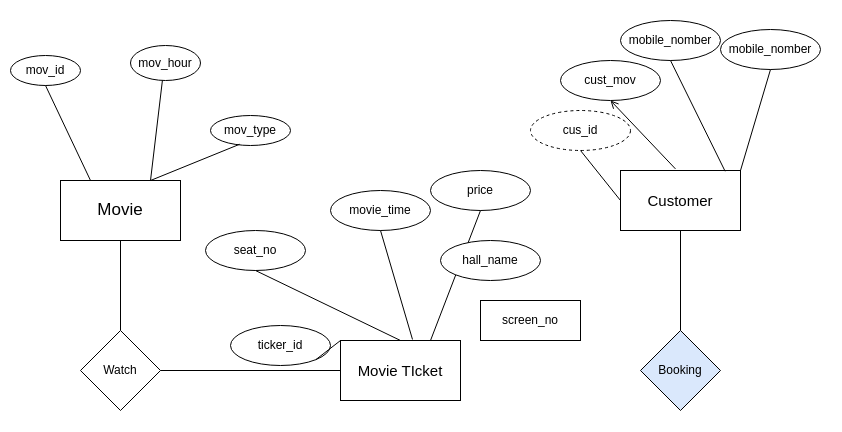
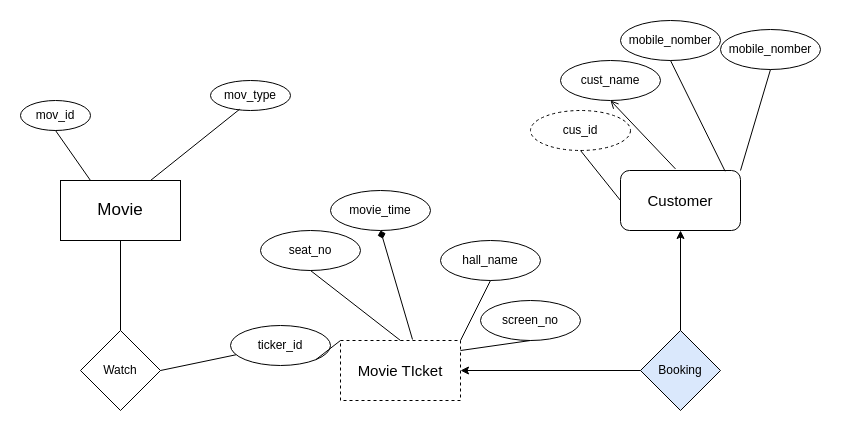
- <mxCell id="17" value="mov_hour" style="ellipse;whiteSpace=wrap;html=1;" parent="1" vertex="1"><mxGeometry x="130" y="45" width="70" height="35" as="geometry" /></mxCell>
- <mxCell id="18" value="mov_id" style="ellipse;whiteSpace=wrap;html=1;" parent="1" vertex="1"><mxGeometry x="10" y="55" width="70" height="30" as="geometry" /></mxCell>
+ <mxCell id="18" value="mov_id" style="ellipse;whiteSpace=wrap;html=1;" parent="1" vertex="1"><mxGeometry x="20" y="100" width="70" height="30" as="geometry" /></mxCell>
- <mxCell id="12" value="cust_mov" style="ellipse;whiteSpace=wrap;html=1;" parent="1" vertex="1"><mxGeometry x="560" y="60" width="100" height="40" as="geometry" /></mxCell>
+ <mxCell id="12" value="cust_name" style="ellipse;whiteSpace=wrap;html=1;" parent="1" vertex="1"><mxGeometry x="560" y="60" width="100" height="40" as="geometry" /></mxCell>
- <mxCell id="24" value="" style="endArrow=none;html=1;rounded=0;entryX=0.456;entryY=0.997;entryDx=0;entryDy=0;exitX=0.75;exitY=0;exitDx=0;exitDy=0;entryPerimeter=0;" parent="1" source="3" target="17" edge="1"><mxGeometry width="50" height="50" relative="1" as="geometry"><mxPoint x="460" y="440" as="sourcePoint" /><mxPoint x="510" y="390" as="targetPoint" /></mxGeometry></mxCell>
- <mxCell id="27" value="mov_type" style="ellipse;whiteSpace=wrap;html=1;" parent="1" vertex="1"><mxGeometry x="210" y="115" width="80" height="30" as="geometry" /></mxCell>
+ <mxCell id="27" value="mov_type" style="ellipse;whiteSpace=wrap;html=1;" parent="1" vertex="1"><mxGeometry x="210" y="80" width="80" height="30" as="geometry" /></mxCell>
- <mxCell id="33" value="price" style="ellipse;whiteSpace=wrap;html=1;" vertex="1" parent="1"><mxGeometry x="430" y="170" width="100" height="40" as="geometry" /></mxCell>
- <mxCell id="4" value="&lt;font style=&quot;font-size: 15px;&quot;&gt;Customer&lt;/font&gt;" style="rounded=0;whiteSpace=wrap;html=1;" parent="1" vertex="1"><mxGeometry x="620" y="170" width="120" height="60" as="geometry" /></mxCell>
+ <mxCell id="4" value="&lt;font style=&quot;font-size: 15px;&quot;&gt;Customer&lt;/font&gt;" style="whiteSpace=wrap;html=1;rounded=1;" parent="1" vertex="1"><mxGeometry x="620" y="170" width="120" height="60" as="geometry" /></mxCell>
- <mxCell id="32" value="" style="endArrow=none;html=1;rounded=0;entryX=0.5;entryY=1;entryDx=0;entryDy=0;exitX=0.6;exitY=-0.017;exitDx=0;exitDy=0;exitPerimeter=0;" edge="1" parent="1" target="31" source="5"><mxGeometry width="50" height="50" relative="1" as="geometry"><mxPoint x="410" y="350" as="sourcePoint" /><mxPoint x="480" y="360" as="targetPoint" /></mxGeometry></mxCell>
+ <mxCell id="32" value="" style="endArrow=diamond;html=1;rounded=0;entryX=0.5;entryY=1;entryDx=0;entryDy=0;exitX=0.6;exitY=-0.017;exitDx=0;exitDy=0;exitPerimeter=0;" edge="1" parent="1" target="31" source="5"><mxGeometry width="50" height="50" relative="1" as="geometry"><mxPoint x="410" y="350" as="sourcePoint" /><mxPoint x="480" y="360" as="targetPoint" /></mxGeometry></mxCell>
- <mxCell id="7" value="" style="endArrow=none;html=1;rounded=0;entryX=0.5;entryY=1;entryDx=0;entryDy=0;" parent="1" source="6" target="4" edge="1"><mxGeometry width="50" height="50" relative="1" as="geometry"><mxPoint x="390" y="380" as="sourcePoint" /><mxPoint x="440" y="330" as="targetPoint" /></mxGeometry></mxCell>
+ <mxCell id="7" value="" style="endArrow=classic;html=1;rounded=0;entryX=0.5;entryY=1;entryDx=0;entryDy=0;" parent="1" source="6" target="4" edge="1"><mxGeometry width="50" height="50" relative="1" as="geometry"><mxPoint x="390" y="380" as="sourcePoint" /><mxPoint x="440" y="330" as="targetPoint" /></mxGeometry></mxCell>
- <mxCell id="16" value="seat_no" style="ellipse;whiteSpace=wrap;html=1;" parent="1" vertex="1"><mxGeometry x="205" y="230" width="100" height="40" as="geometry" /></mxCell>
+ <mxCell id="16" value="seat_no" style="ellipse;whiteSpace=wrap;html=1;" parent="1" vertex="1"><mxGeometry x="260" y="230" width="100" height="40" as="geometry" /></mxCell>
- <mxCell id="34" value="" style="endArrow=none;html=1;rounded=0;entryX=0.5;entryY=1;entryDx=0;entryDy=0;exitX=0.75;exitY=0;exitDx=0;exitDy=0;" edge="1" parent="1" target="33" source="5"><mxGeometry width="50" height="50" relative="1" as="geometry"><mxPoint x="502" y="349" as="sourcePoint" /><mxPoint x="570" y="370" as="targetPoint" /></mxGeometry></mxCell>
+ <mxCell id="36" value="" style="endArrow=none;html=1;rounded=0;entryX=0.5;entryY=1;entryDx=0;entryDy=0;exitX=1;exitY=0;exitDx=0;exitDy=0;" edge="1" parent="1" target="35" source="5"><mxGeometry width="50" height="50" relative="1" as="geometry"><mxPoint x="510" y="370" as="sourcePoint" /><mxPoint x="650" y="400" as="targetPoint" /></mxGeometry></mxCell>
- <mxCell id="15" value="screen_no" style="whiteSpace=wrap;html=1;rounded=0;" parent="1" vertex="1"><mxGeometry x="480" y="300" width="100" height="40" as="geometry" /></mxCell>
+ <mxCell id="15" value="screen_no" style="ellipse;whiteSpace=wrap;html=1;" parent="1" vertex="1"><mxGeometry x="480" y="300" width="100" height="40" as="geometry" /></mxCell>
+ <mxCell id="22" value="" style="endArrow=none;html=1;rounded=0;entryX=0.5;entryY=1;entryDx=0;entryDy=0;exitX=1;exitY=0.167;exitDx=0;exitDy=0;exitPerimeter=0;" parent="1" source="5" target="15" edge="1"><mxGeometry width="50" height="50" relative="1" as="geometry"><mxPoint x="430" y="410" as="sourcePoint" /><mxPoint x="480" y="360" as="targetPoint" /></mxGeometry></mxCell>
- <mxCell id="10" value="" style="endArrow=none;html=1;rounded=0;exitX=1;exitY=0.5;exitDx=0;exitDy=0;entryX=0;entryY=0.5;entryDx=0;entryDy=0;" parent="1" source="9" target="5" edge="1"><mxGeometry width="50" height="50" relative="1" as="geometry"><mxPoint x="390" y="370" as="sourcePoint" /><mxPoint x="440" y="320" as="targetPoint" /></mxGeometry></mxCell>
+ <mxCell id="10" value="" style="endArrow=none;html=1;rounded=0;exitX=1;exitY=0.5;exitDx=0;exitDy=0;" parent="1" source="9" target="14" edge="1"><mxGeometry width="50" height="50" relative="1" as="geometry"><mxPoint x="390" y="370" as="sourcePoint" /><mxPoint x="440" y="320" as="targetPoint" /></mxGeometry></mxCell>
- <mxCell id="5" value="&lt;font style=&quot;font-size: 15px;&quot;&gt;Movie TIcket&lt;/font&gt;" style="rounded=0;whiteSpace=wrap;html=1;" parent="1" vertex="1"><mxGeometry x="340" y="340" width="120" height="60" as="geometry" /></mxCell>
+ <mxCell id="5" value="&lt;font style=&quot;font-size: 15px;&quot;&gt;Movie TIcket&lt;/font&gt;" style="rounded=0;whiteSpace=wrap;html=1;dashed=1;" parent="1" vertex="1"><mxGeometry x="340" y="340" width="120" height="60" as="geometry" /></mxCell>
+ <mxCell id="8" value="" style="endArrow=classic;html=1;rounded=0;exitX=0;exitY=0.5;exitDx=0;exitDy=0;" parent="1" source="6" target="5" edge="1"><mxGeometry width="50" height="50" relative="1" as="geometry"><mxPoint x="290" y="340" as="sourcePoint" /><mxPoint x="340" y="290" as="targetPoint" /></mxGeometry></mxCell>
